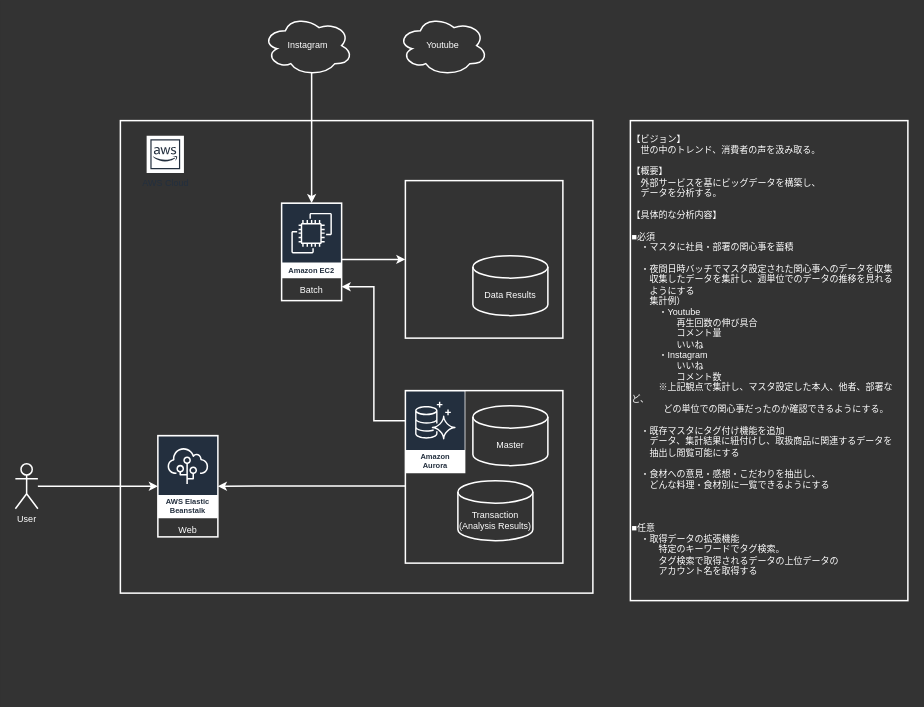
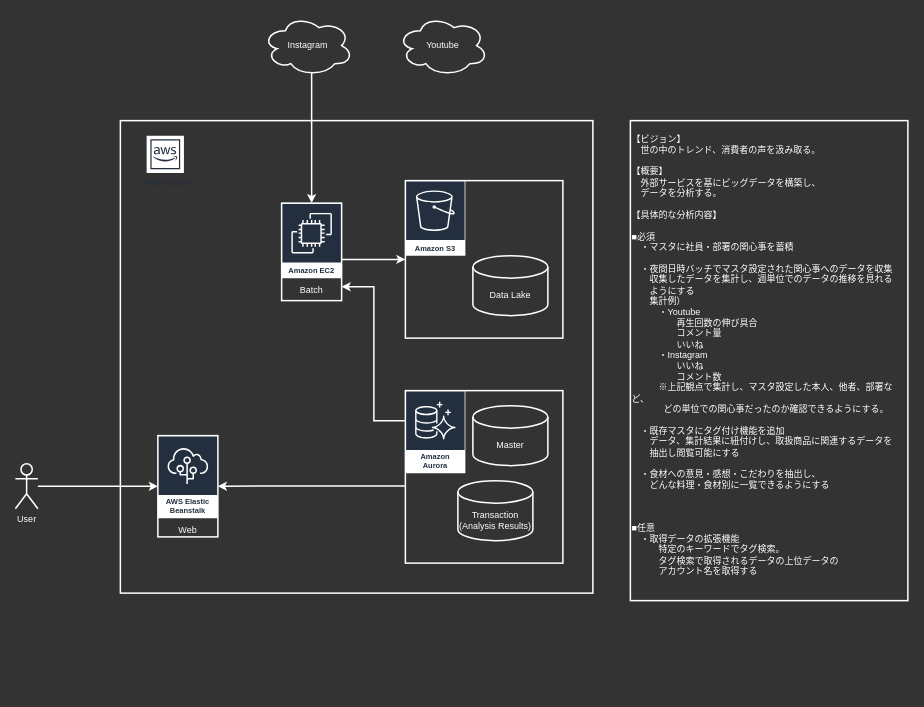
+ <mxCell id="9" value="Amazon S3" style="sketch=0;outlineConnect=0;fontColor=#232F3E;gradientColor=none;strokeColor=#ffffff;fillColor=#232F3E;dashed=0;verticalLabelPosition=middle;verticalAlign=bottom;align=center;html=1;whiteSpace=wrap;fontSize=10;fontStyle=1;spacing=3;shape=mxgraph.aws4.productIcon;prIcon=mxgraph.aws4.s3;strokeWidth=2;" parent="7" vertex="1"><mxGeometry width="80" height="100" as="geometry" /></mxCell>
- <mxCell id="10" value="Data Results" style="shape=cylinder3;whiteSpace=wrap;html=1;boundedLbl=1;backgroundOutline=1;size=15;strokeColor=#FFFFFF;strokeWidth=2;fontColor=#FFFFFF;fillColor=#333333;" parent="7" vertex="1"><mxGeometry x="90" y="100" width="100" height="80" as="geometry" /></mxCell>
+ <mxCell id="10" value="Data Lake" style="shape=cylinder3;whiteSpace=wrap;html=1;boundedLbl=1;backgroundOutline=1;size=15;strokeColor=#FFFFFF;strokeWidth=2;fontColor=#FFFFFF;fillColor=#333333;" parent="7" vertex="1"><mxGeometry x="90" y="100" width="100" height="80" as="geometry" /></mxCell>
